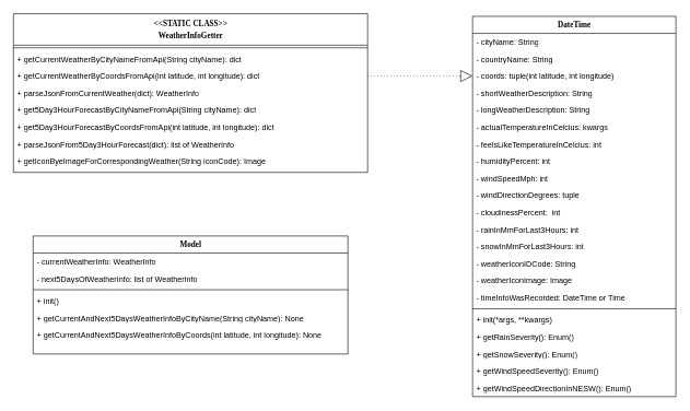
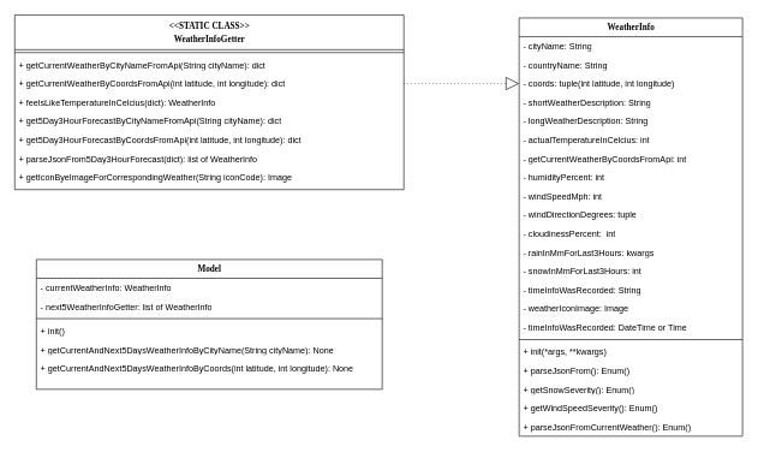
- <mxCell id="2" value="DateTime" style="swimlane;html=1;fontStyle=1;align=center;verticalAlign=top;childLayout=stackLayout;horizontal=1;startSize=26;horizontalStack=0;resizeParent=1;resizeLast=0;collapsible=1;marginBottom=0;swimlaneFillColor=#ffffff;rounded=0;shadow=0;comic=0;labelBackgroundColor=none;strokeColor=#000000;strokeWidth=1;fillColor=none;fontFamily=Verdana;fontSize=12;fontColor=#000000;" parent="1" vertex="1"><mxGeometry x="720" y="24" width="310" height="580" as="geometry" /></mxCell>
+ <mxCell id="2" value="WeatherInfo" style="swimlane;html=1;fontStyle=1;align=center;verticalAlign=top;childLayout=stackLayout;horizontal=1;startSize=26;horizontalStack=0;resizeParent=1;resizeLast=0;collapsible=1;marginBottom=0;swimlaneFillColor=#ffffff;rounded=0;shadow=0;comic=0;labelBackgroundColor=none;strokeColor=#000000;strokeWidth=1;fillColor=none;fontFamily=Verdana;fontSize=12;fontColor=#000000;" parent="1" vertex="1"><mxGeometry x="720" y="24" width="310" height="580" as="geometry" /></mxCell>
- <mxCell id="29" value="+ parseJsonFromCurrentWeather(dict): WeatherInfo" style="text;html=1;strokeColor=none;fillColor=none;align=left;verticalAlign=top;spacingLeft=4;spacingRight=4;whiteSpace=wrap;overflow=hidden;rotatable=0;points=[[0,0.5],[1,0.5]];portConstraint=eastwest;" parent="25" vertex="1"><mxGeometry y="108" width="540" height="26" as="geometry" /></mxCell>
+ <mxCell id="29" value="+ feelsLikeTemperatureInCelcius(dict): WeatherInfo" style="text;html=1;strokeColor=none;fillColor=none;align=left;verticalAlign=top;spacingLeft=4;spacingRight=4;whiteSpace=wrap;overflow=hidden;rotatable=0;points=[[0,0.5],[1,0.5]];portConstraint=eastwest;" parent="25" vertex="1"><mxGeometry y="108" width="540" height="26" as="geometry" /></mxCell>
- <mxCell id="8" value="- actualTemperatureInCelcius: kwargs" style="text;html=1;strokeColor=none;fillColor=none;align=left;verticalAlign=top;spacingLeft=4;spacingRight=4;whiteSpace=wrap;overflow=hidden;rotatable=0;points=[[0,0.5],[1,0.5]];portConstraint=eastwest;" parent="2" vertex="1"><mxGeometry y="156" width="310" height="26" as="geometry" /></mxCell>
+ <mxCell id="8" value="- actualTemperatureInCelcius: int" style="text;html=1;strokeColor=none;fillColor=none;align=left;verticalAlign=top;spacingLeft=4;spacingRight=4;whiteSpace=wrap;overflow=hidden;rotatable=0;points=[[0,0.5],[1,0.5]];portConstraint=eastwest;" parent="2" vertex="1"><mxGeometry y="156" width="310" height="26" as="geometry" /></mxCell>
- <mxCell id="9" value="- feelsLikeTemperatureInCelcius: int" style="text;html=1;strokeColor=none;fillColor=none;align=left;verticalAlign=top;spacingLeft=4;spacingRight=4;whiteSpace=wrap;overflow=hidden;rotatable=0;points=[[0,0.5],[1,0.5]];portConstraint=eastwest;" parent="2" vertex="1"><mxGeometry y="182" width="310" height="26" as="geometry" /></mxCell>
+ <mxCell id="9" value="- getCurrentWeatherByCoordsFromApi: int" style="text;html=1;strokeColor=none;fillColor=none;align=left;verticalAlign=top;spacingLeft=4;spacingRight=4;whiteSpace=wrap;overflow=hidden;rotatable=0;points=[[0,0.5],[1,0.5]];portConstraint=eastwest;" parent="2" vertex="1"><mxGeometry y="182" width="310" height="26" as="geometry" /></mxCell>
- <mxCell id="14" value="- rainInMmForLast3Hours: int" style="text;html=1;strokeColor=none;fillColor=none;align=left;verticalAlign=top;spacingLeft=4;spacingRight=4;whiteSpace=wrap;overflow=hidden;rotatable=0;points=[[0,0.5],[1,0.5]];portConstraint=eastwest;" parent="2" vertex="1"><mxGeometry y="312" width="310" height="26" as="geometry" /></mxCell>
+ <mxCell id="14" value="- rainInMmForLast3Hours: kwargs" style="text;html=1;strokeColor=none;fillColor=none;align=left;verticalAlign=top;spacingLeft=4;spacingRight=4;whiteSpace=wrap;overflow=hidden;rotatable=0;points=[[0,0.5],[1,0.5]];portConstraint=eastwest;" parent="2" vertex="1"><mxGeometry y="312" width="310" height="26" as="geometry" /></mxCell>
- <mxCell id="16" value="- weatherIconIDCode: String" style="text;html=1;strokeColor=none;fillColor=none;align=left;verticalAlign=top;spacingLeft=4;spacingRight=4;whiteSpace=wrap;overflow=hidden;rotatable=0;points=[[0,0.5],[1,0.5]];portConstraint=eastwest;" parent="2" vertex="1"><mxGeometry y="364" width="310" height="26" as="geometry" /></mxCell>
+ <mxCell id="16" value="- timeInfoWasRecorded: String" style="text;html=1;strokeColor=none;fillColor=none;align=left;verticalAlign=top;spacingLeft=4;spacingRight=4;whiteSpace=wrap;overflow=hidden;rotatable=0;points=[[0,0.5],[1,0.5]];portConstraint=eastwest;" parent="2" vertex="1"><mxGeometry y="364" width="310" height="26" as="geometry" /></mxCell>
- <mxCell id="37" value="- next5DaysOfWeatherInfo: list of WeatherInfo" style="text;html=1;strokeColor=none;fillColor=none;align=left;verticalAlign=top;spacingLeft=4;spacingRight=4;whiteSpace=wrap;overflow=hidden;rotatable=0;points=[[0,0.5],[1,0.5]];portConstraint=eastwest;" parent="35" vertex="1"><mxGeometry y="52" width="480" height="26" as="geometry" /></mxCell>
+ <mxCell id="37" value="- next5WeatherInfoGetter: list of WeatherInfo" style="text;html=1;strokeColor=none;fillColor=none;align=left;verticalAlign=top;spacingLeft=4;spacingRight=4;whiteSpace=wrap;overflow=hidden;rotatable=0;points=[[0,0.5],[1,0.5]];portConstraint=eastwest;" parent="35" vertex="1"><mxGeometry y="52" width="480" height="26" as="geometry" /></mxCell>
- <mxCell id="21" value="+ getRainSeverity(): Enum()" style="text;html=1;strokeColor=none;fillColor=none;align=left;verticalAlign=top;spacingLeft=4;spacingRight=4;whiteSpace=wrap;overflow=hidden;rotatable=0;points=[[0,0.5],[1,0.5]];portConstraint=eastwest;" parent="2" vertex="1"><mxGeometry y="476" width="310" height="26" as="geometry" /></mxCell>
+ <mxCell id="21" value="+ parseJsonFrom(): Enum()" style="text;html=1;strokeColor=none;fillColor=none;align=left;verticalAlign=top;spacingLeft=4;spacingRight=4;whiteSpace=wrap;overflow=hidden;rotatable=0;points=[[0,0.5],[1,0.5]];portConstraint=eastwest;" parent="2" vertex="1"><mxGeometry y="476" width="310" height="26" as="geometry" /></mxCell>
- <mxCell id="24" value="+ getWindSpeedDirectionInNESW(): Enum()" style="text;html=1;strokeColor=none;fillColor=none;align=left;verticalAlign=top;spacingLeft=4;spacingRight=4;whiteSpace=wrap;overflow=hidden;rotatable=0;points=[[0,0.5],[1,0.5]];portConstraint=eastwest;" parent="2" vertex="1"><mxGeometry y="554" width="310" height="26" as="geometry" /></mxCell>
+ <mxCell id="24" value="+ parseJsonFromCurrentWeather(): Enum()" style="text;html=1;strokeColor=none;fillColor=none;align=left;verticalAlign=top;spacingLeft=4;spacingRight=4;whiteSpace=wrap;overflow=hidden;rotatable=0;points=[[0,0.5],[1,0.5]];portConstraint=eastwest;" parent="2" vertex="1"><mxGeometry y="554" width="310" height="26" as="geometry" /></mxCell>
